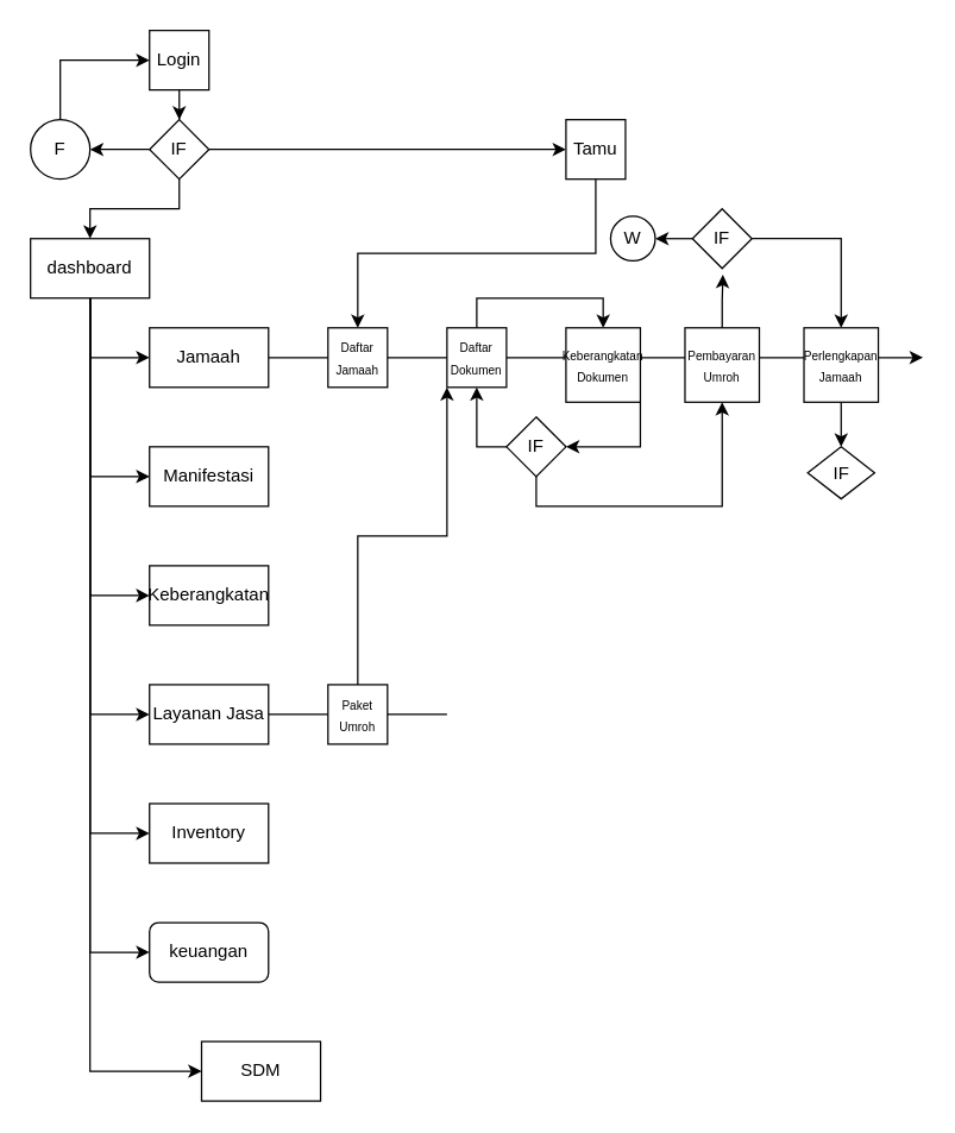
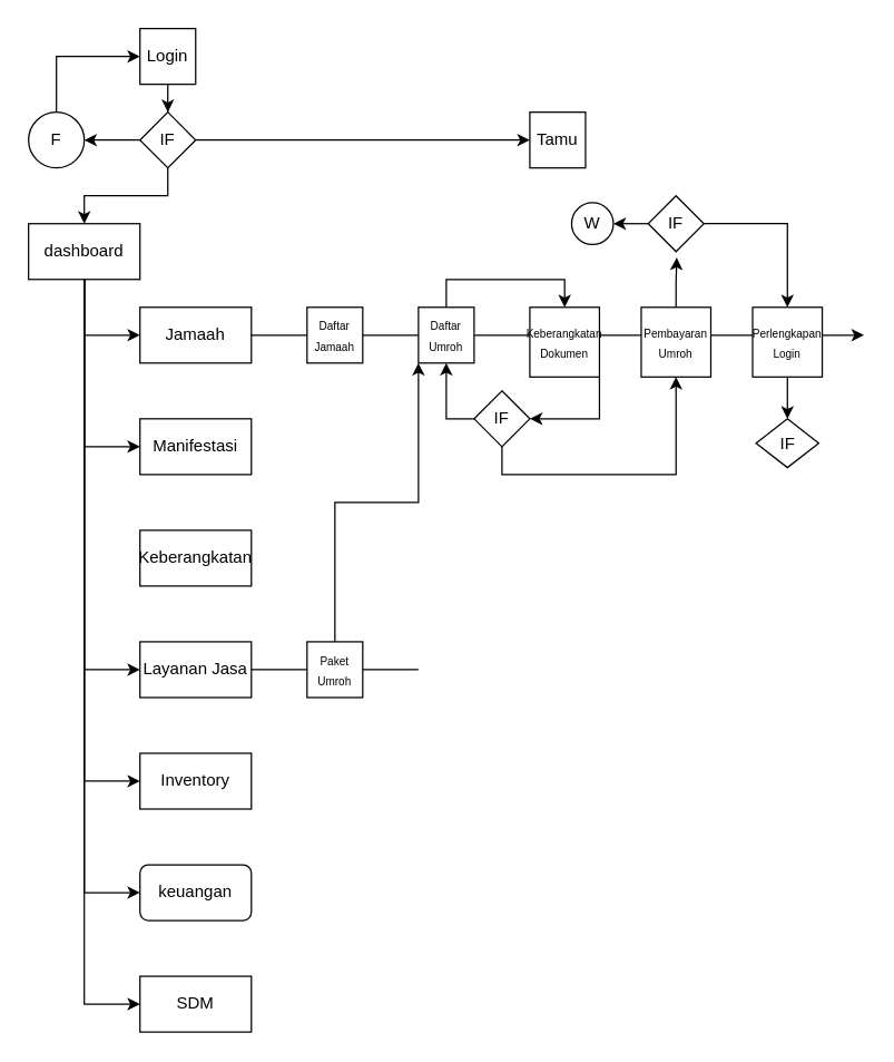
- <mxCell id="10" style="edgeStyle=orthogonalEdgeStyle;rounded=0;orthogonalLoop=1;jettySize=auto;html=1;exitX=0.5;exitY=1;exitDx=0;exitDy=0;entryX=0.5;entryY=0;entryDx=0;entryDy=0;" edge="1" parent="1" source="11" target="29"><mxGeometry relative="1" as="geometry" /></mxCell>
- <mxCell id="31" value="&lt;font style=&quot;font-size: 8px;&quot;&gt;Daftar Dokumen&lt;/font&gt;" style="whiteSpace=wrap;html=1;aspect=fixed;" vertex="1" parent="1"><mxGeometry x="300" y="220" width="40" height="40" as="geometry" /></mxCell>
+ <mxCell id="31" value="&lt;font style=&quot;font-size: 8px;&quot;&gt;Daftar Umroh&lt;/font&gt;" style="whiteSpace=wrap;html=1;aspect=fixed;" vertex="1" parent="1"><mxGeometry x="300" y="220" width="40" height="40" as="geometry" /></mxCell>
- <mxCell id="38" value="&lt;font style=&quot;font-size: 8px;&quot;&gt;Perlengkapan Jamaah&lt;/font&gt;" style="whiteSpace=wrap;html=1;aspect=fixed;" vertex="1" parent="1"><mxGeometry x="540" y="220" width="50" height="50" as="geometry" /></mxCell>
+ <mxCell id="38" value="&lt;font style=&quot;font-size: 8px;&quot;&gt;Perlengkapan Login&lt;/font&gt;" style="whiteSpace=wrap;html=1;aspect=fixed;" vertex="1" parent="1"><mxGeometry x="540" y="220" width="50" height="50" as="geometry" /></mxCell>
- <mxCell id="14" style="edgeStyle=orthogonalEdgeStyle;rounded=0;orthogonalLoop=1;jettySize=auto;html=1;exitX=0.5;exitY=1;exitDx=0;exitDy=0;entryX=0;entryY=0.5;entryDx=0;entryDy=0;" edge="1" parent="1" source="19" target="23"><mxGeometry relative="1" as="geometry" /></mxCell>
- <mxCell id="28" value="SDM" style="rounded=0;whiteSpace=wrap;html=1;" vertex="1" parent="1"><mxGeometry x="135" y="700" width="80" height="40" as="geometry" /></mxCell>
+ <mxCell id="28" value="SDM" style="rounded=0;whiteSpace=wrap;html=1;" vertex="1" parent="1"><mxGeometry x="100" y="700" width="80" height="40" as="geometry" /></mxCell>
